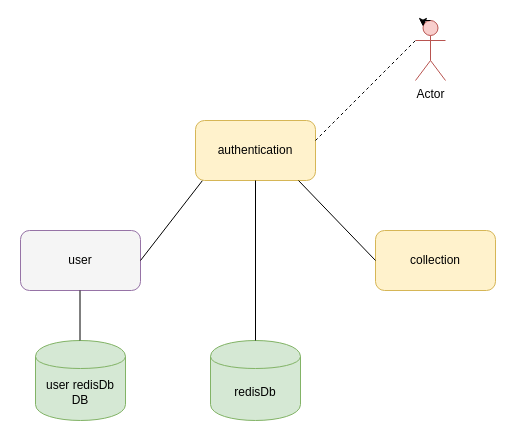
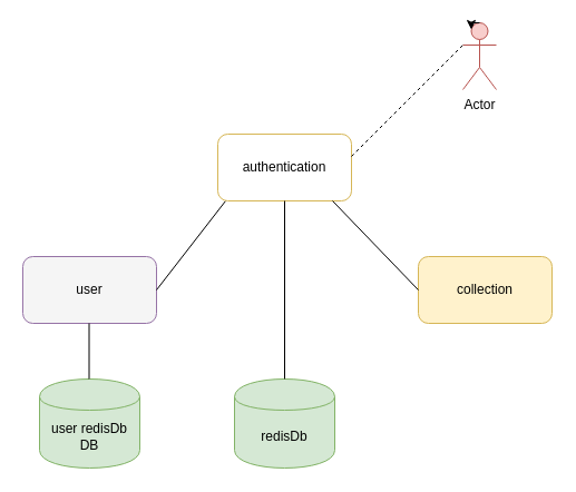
- <mxCell id="6" value="authentication" style="rounded=1;whiteSpace=wrap;html=1;fillColor=#fff2cc;strokeColor=#d6b656;" parent="1" vertex="1"><mxGeometry x="195" y="120" width="120" height="60" as="geometry" /></mxCell>
+ <mxCell id="6" value="authentication" style="rounded=1;whiteSpace=wrap;html=1;fillColor=#ffffff;strokeColor=#d6b656;" parent="1" vertex="1"><mxGeometry x="195" y="120" width="120" height="60" as="geometry" /></mxCell>
